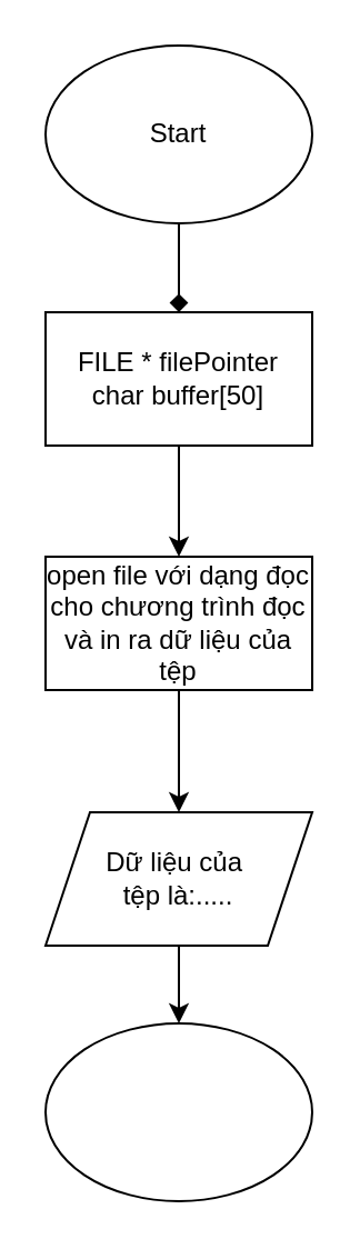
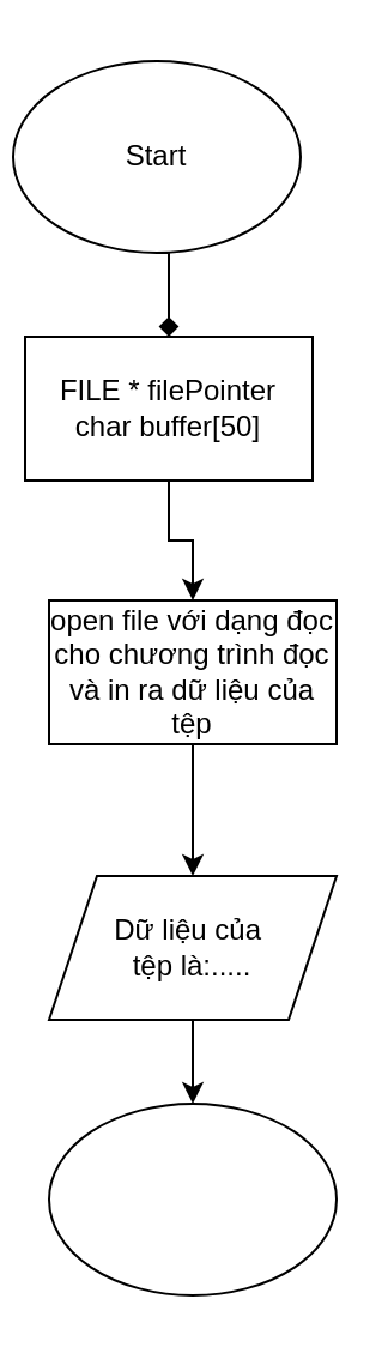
- <mxCell id="3" value="Start" style="ellipse;whiteSpace=wrap;html=1;" vertex="1" parent="1"><mxGeometry x="20" y="20" width="120" height="80" as="geometry" /></mxCell>
+ <mxCell id="3" value="Start" style="ellipse;whiteSpace=wrap;html=1;" vertex="1" parent="1"><mxGeometry x="5" y="25" width="120" height="80" as="geometry" /></mxCell>
- <mxCell id="5" value="FILE * filePointer&lt;br&gt;char buffer[50]" style="rounded=0;whiteSpace=wrap;html=1;" vertex="1" parent="1"><mxGeometry x="20" y="140" width="120" height="60" as="geometry" /></mxCell>
+ <mxCell id="5" value="FILE * filePointer&lt;br&gt;char buffer[50]" style="rounded=0;whiteSpace=wrap;html=1;" vertex="1" parent="1"><mxGeometry x="10" y="140" width="120" height="60" as="geometry" /></mxCell>
